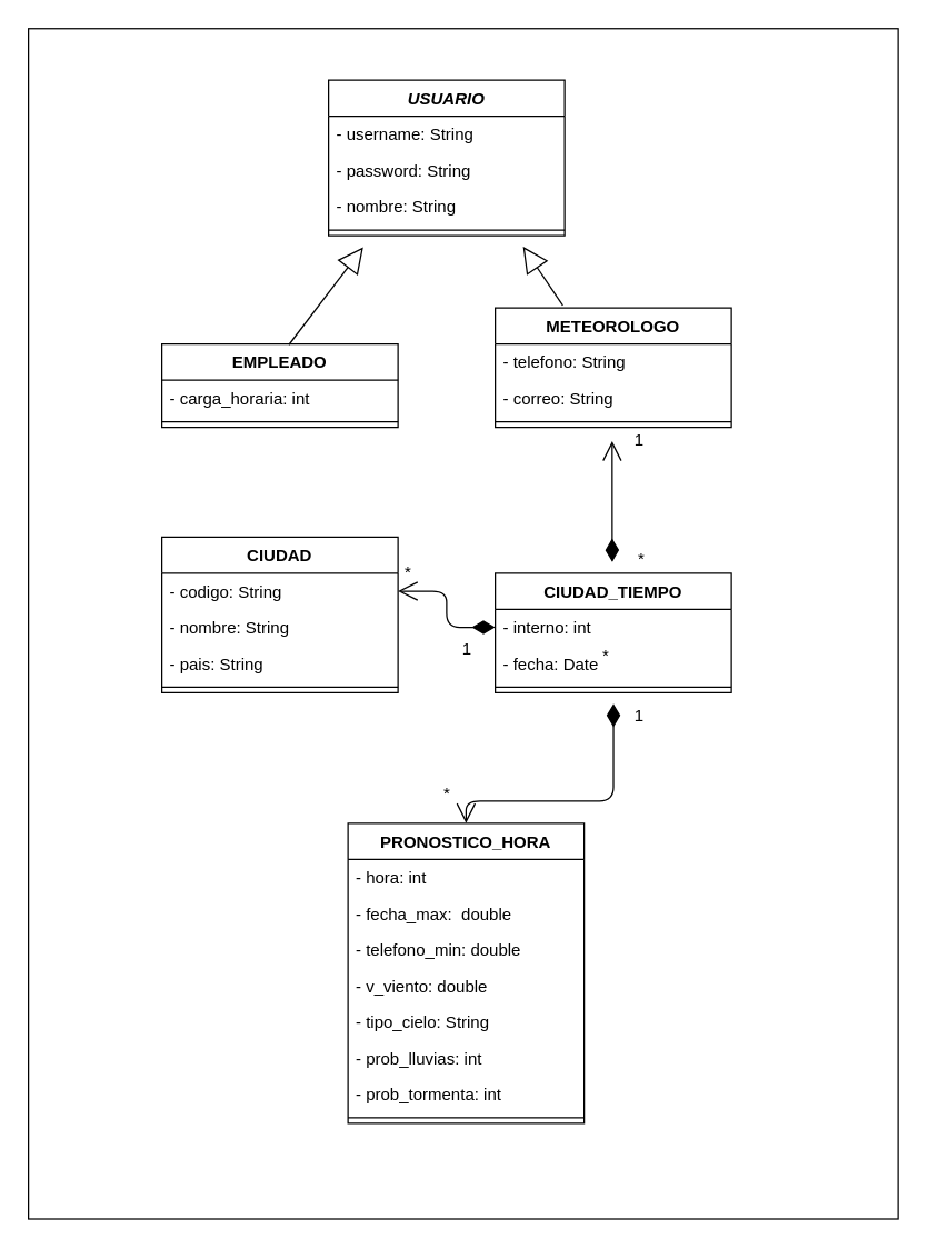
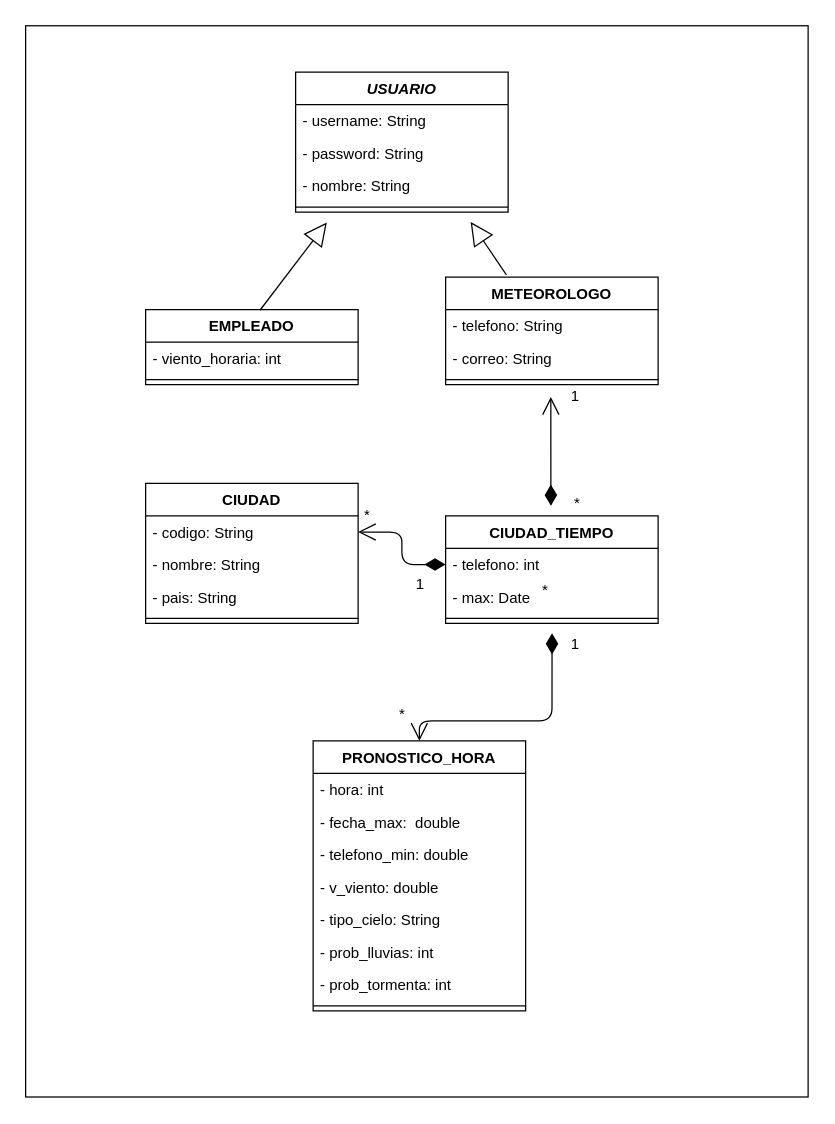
- <mxCell id="9" value="- carga_horaria: int" style="text;strokeColor=none;fillColor=none;align=left;verticalAlign=top;spacingLeft=4;spacingRight=4;overflow=hidden;rotatable=0;points=[[0,0.5],[1,0.5]];portConstraint=eastwest;" parent="8" vertex="1"><mxGeometry y="26" width="170" height="26" as="geometry" /></mxCell>
+ <mxCell id="9" value="- viento_horaria: int" style="text;strokeColor=none;fillColor=none;align=left;verticalAlign=top;spacingLeft=4;spacingRight=4;overflow=hidden;rotatable=0;points=[[0,0.5],[1,0.5]];portConstraint=eastwest;" parent="8" vertex="1"><mxGeometry y="26" width="170" height="26" as="geometry" /></mxCell>
- <mxCell id="27" value="- interno: int" style="text;strokeColor=none;fillColor=none;align=left;verticalAlign=top;spacingLeft=4;spacingRight=4;overflow=hidden;rotatable=0;points=[[0,0.5],[1,0.5]];portConstraint=eastwest;" parent="26" vertex="1"><mxGeometry y="26" width="170" height="26" as="geometry" /></mxCell>
+ <mxCell id="27" value="- telefono: int" style="text;strokeColor=none;fillColor=none;align=left;verticalAlign=top;spacingLeft=4;spacingRight=4;overflow=hidden;rotatable=0;points=[[0,0.5],[1,0.5]];portConstraint=eastwest;" parent="26" vertex="1"><mxGeometry y="26" width="170" height="26" as="geometry" /></mxCell>
- <mxCell id="28" value="- fecha: Date" style="text;strokeColor=none;fillColor=none;align=left;verticalAlign=top;spacingLeft=4;spacingRight=4;overflow=hidden;rotatable=0;points=[[0,0.5],[1,0.5]];portConstraint=eastwest;" parent="26" vertex="1"><mxGeometry y="52" width="170" height="26" as="geometry" /></mxCell>
+ <mxCell id="28" value="- max: Date" style="text;strokeColor=none;fillColor=none;align=left;verticalAlign=top;spacingLeft=4;spacingRight=4;overflow=hidden;rotatable=0;points=[[0,0.5],[1,0.5]];portConstraint=eastwest;" parent="26" vertex="1"><mxGeometry y="52" width="170" height="26" as="geometry" /></mxCell>
